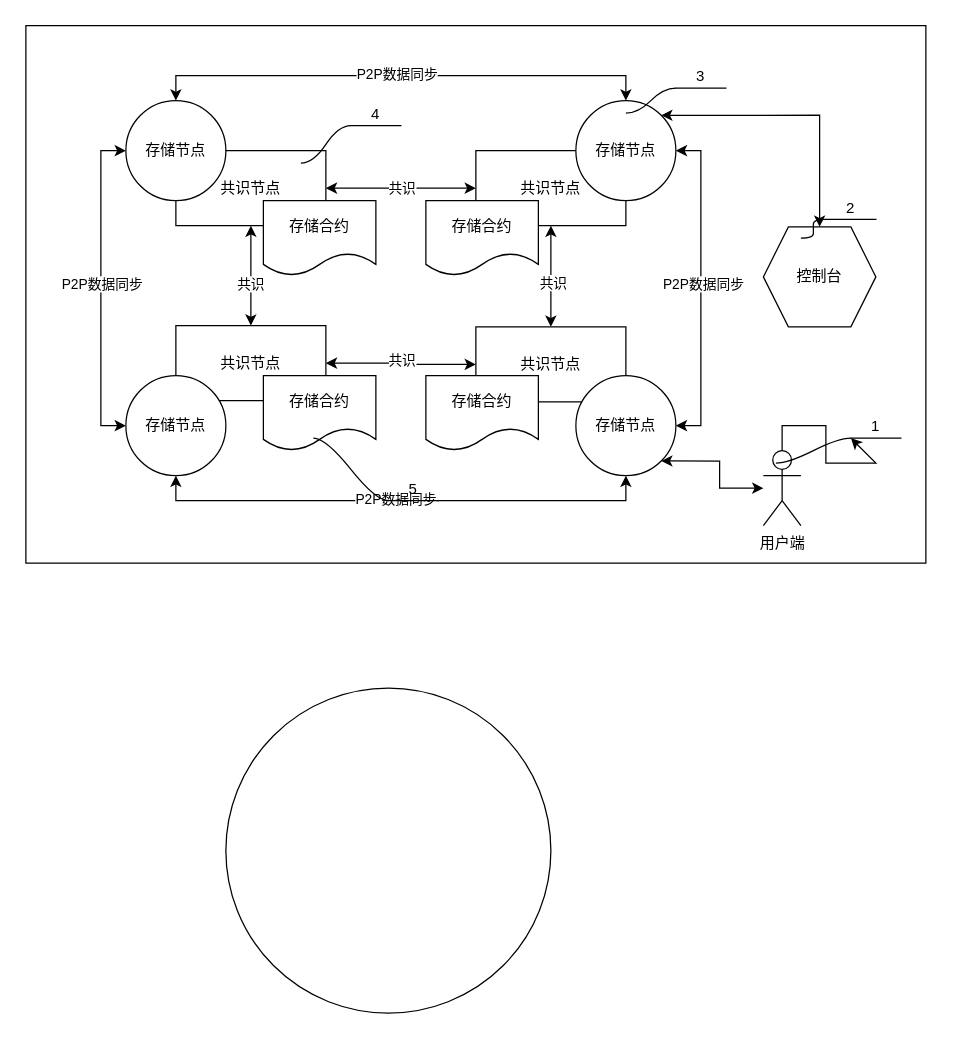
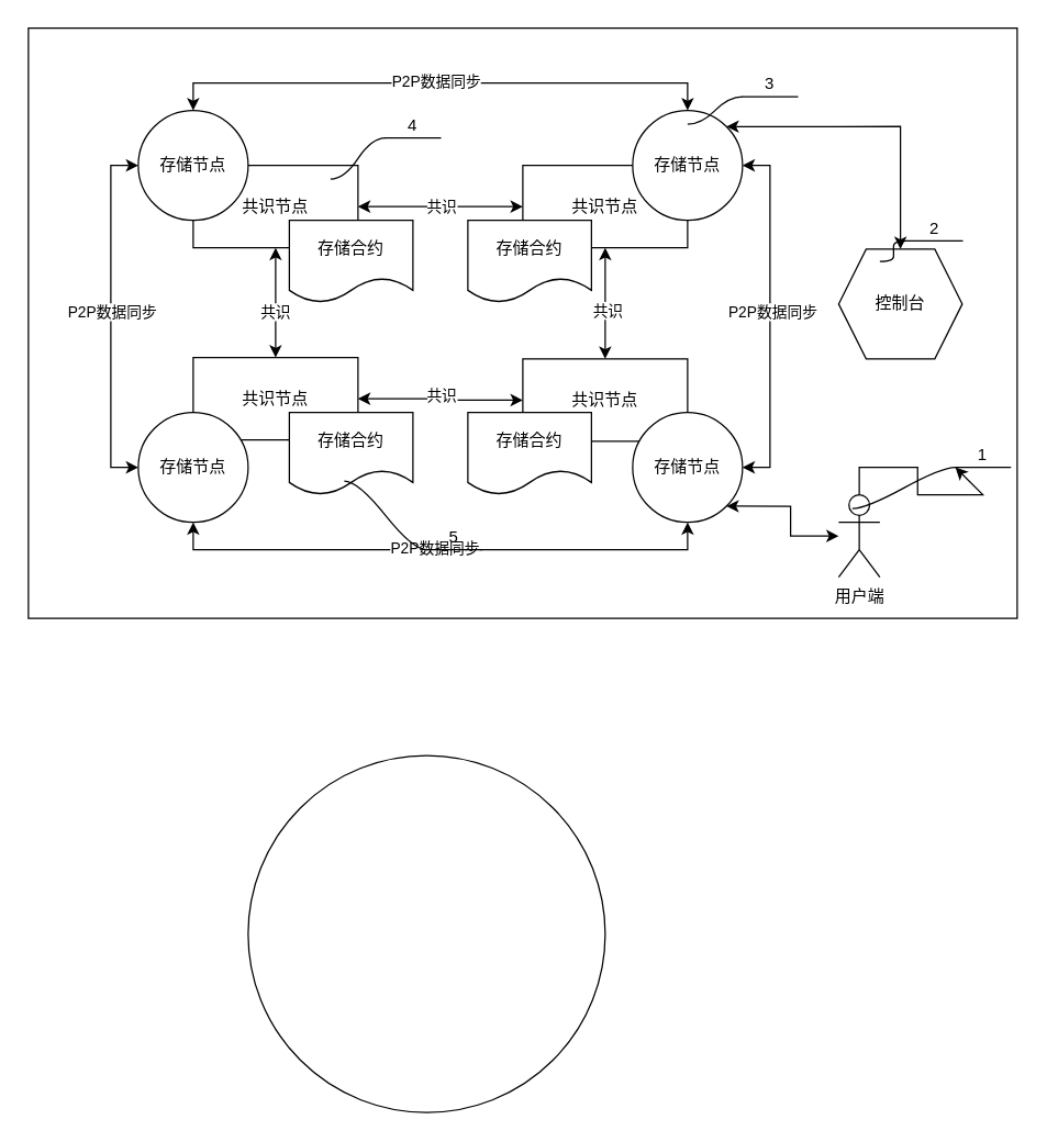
- <mxCell id="41" value="1" style="whiteSpace=wrap;html=1;shape=partialRectangle;top=0;left=0;bottom=1;right=0;points=[[0,1],[1,1]];fillColor=none;align=center;verticalAlign=bottom;routingCenterY=0.5;snapToPoint=1;recursiveResize=0;autosize=1;treeFolding=1;treeMoving=1;newEdgeStyle={&quot;edgeStyle&quot;:&quot;entityRelationEdgeStyle&quot;,&quot;startArrow&quot;:&quot;none&quot;,&quot;endArrow&quot;:&quot;none&quot;,&quot;segment&quot;:10,&quot;curved&quot;:1};" parent="1" vertex="1"><mxGeometry x="680" y="330" width="40" height="20" as="geometry" /></mxCell>
+ <mxCell id="41" value="1" style="whiteSpace=wrap;html=1;shape=partialRectangle;top=0;left=0;bottom=1;right=0;points=[[0,1],[1,1]];fillColor=none;align=center;verticalAlign=bottom;routingCenterY=0.5;snapToPoint=1;recursiveResize=0;autosize=1;treeFolding=1;treeMoving=1;newEdgeStyle={&quot;edgeStyle&quot;:&quot;entityRelationEdgeStyle&quot;,&quot;startArrow&quot;:&quot;none&quot;,&quot;endArrow&quot;:&quot;none&quot;,&quot;segment&quot;:10,&quot;curved&quot;:1};" parent="1" vertex="1"><mxGeometry x="695" y="320" width="40" height="20" as="geometry" /></mxCell>
